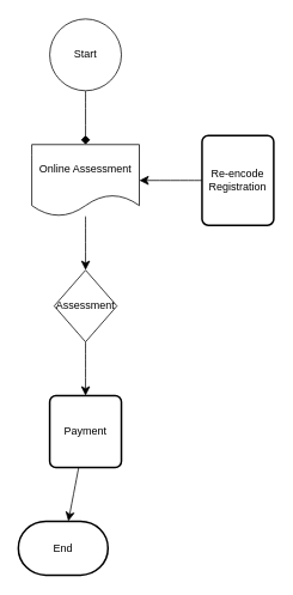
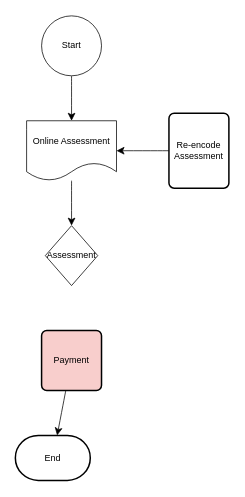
- <mxCell id="2" value="" style="edgeStyle=none;curved=1;rounded=0;orthogonalLoop=1;jettySize=auto;html=1;fontSize=12;startSize=8;endSize=8;endArrow=diamond;" parent="1" source="3" target="5" edge="1"><mxGeometry relative="1" as="geometry" /></mxCell>
+ <mxCell id="2" value="" style="edgeStyle=none;curved=1;rounded=0;orthogonalLoop=1;jettySize=auto;html=1;fontSize=12;startSize=8;endSize=8;" parent="1" source="3" target="5" edge="1"><mxGeometry relative="1" as="geometry" /></mxCell>
- <mxCell id="12" value="Re-encode&lt;div&gt;Registration&lt;/div&gt;" style="rounded=1;whiteSpace=wrap;html=1;absoluteArcSize=1;arcSize=14;strokeWidth=2;" parent="1" vertex="1"><mxGeometry x="225" y="150" width="80" height="100" as="geometry" /></mxCell>
+ <mxCell id="12" value="Re-encode&lt;div&gt;Assessment&lt;/div&gt;" style="rounded=1;whiteSpace=wrap;html=1;absoluteArcSize=1;arcSize=14;strokeWidth=2;" parent="1" vertex="1"><mxGeometry x="225" y="150" width="80" height="100" as="geometry" /></mxCell>
- <mxCell id="6" value="" style="edgeStyle=none;curved=1;rounded=0;orthogonalLoop=1;jettySize=auto;html=1;fontSize=12;startSize=8;endSize=8;" parent="1" source="7" target="9" edge="1"><mxGeometry relative="1" as="geometry" /></mxCell>
- <mxCell id="9" value="Payment" style="rounded=1;whiteSpace=wrap;html=1;absoluteArcSize=1;arcSize=14;strokeWidth=2;" parent="1" vertex="1"><mxGeometry x="55" y="440" width="80" height="80" as="geometry" /></mxCell>
+ <mxCell id="9" value="Payment" style="rounded=1;whiteSpace=wrap;html=1;absoluteArcSize=1;arcSize=14;strokeWidth=2;fillColor=#f8cecc;" parent="1" vertex="1"><mxGeometry x="55" y="440" width="80" height="80" as="geometry" /></mxCell>
